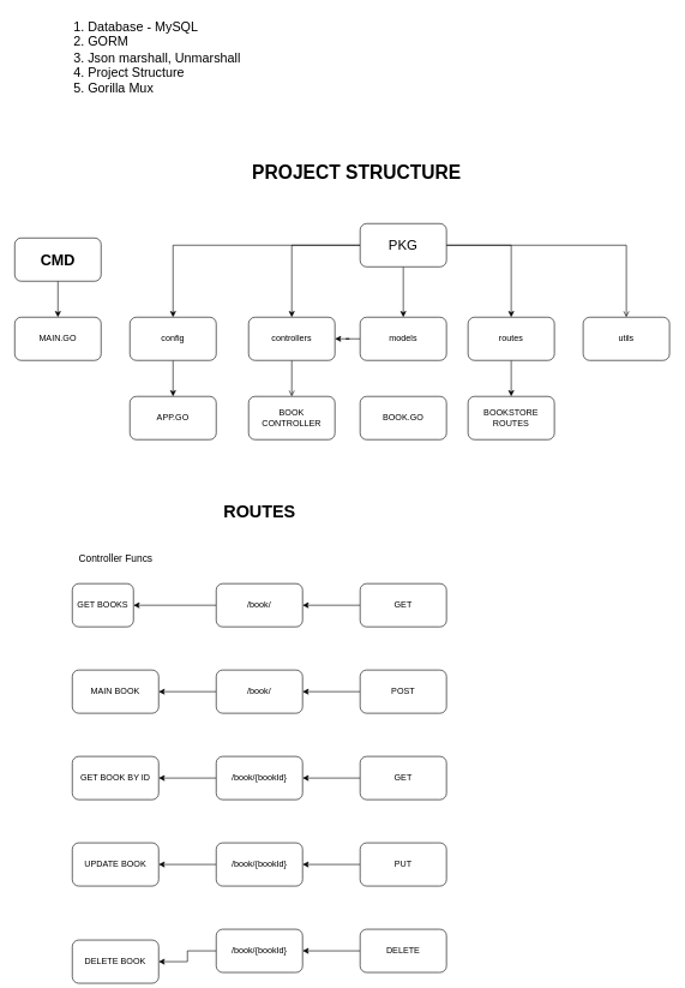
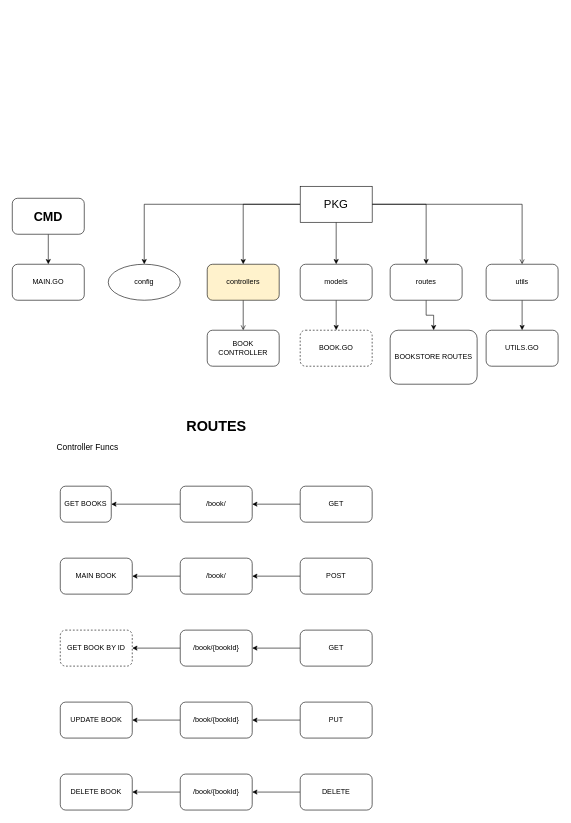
- <mxCell id="29" value="&lt;font style=&quot;font-size: 18px;&quot;&gt;1. Database - MySQL&lt;/font&gt;&lt;div style=&quot;font-size: 18px;&quot;&gt;&lt;font style=&quot;font-size: 18px;&quot;&gt;2. GORM&lt;/font&gt;&lt;/div&gt;&lt;div style=&quot;font-size: 18px;&quot;&gt;&lt;font style=&quot;font-size: 18px;&quot;&gt;3. Json marshall, Unmarshall&lt;/font&gt;&lt;/div&gt;&lt;div style=&quot;font-size: 18px;&quot;&gt;&lt;font style=&quot;font-size: 18px;&quot;&gt;4. Project Structure&lt;/font&gt;&lt;/div&gt;&lt;div style=&quot;font-size: 18px;&quot;&gt;&lt;font style=&quot;font-size: 18px;&quot;&gt;5. Gorilla Mux&lt;/font&gt;&lt;/div&gt;" style="text;html=1;align=left;verticalAlign=middle;resizable=0;points=[];autosize=1;strokeColor=none;fillColor=none;" vertex="1" parent="1"><mxGeometry x="100" y="20" width="260" height="120" as="geometry" /></mxCell>
- <mxCell id="54" value="&lt;b&gt;&lt;font style=&quot;font-size: 26px;&quot;&gt;PROJECT STRUCTURE&lt;/font&gt;&lt;/b&gt;" style="text;html=1;align=center;verticalAlign=middle;resizable=0;points=[];autosize=1;strokeColor=none;fillColor=none;" vertex="1" parent="1"><mxGeometry x="340" y="220" width="310" height="40" as="geometry" /></mxCell>
- <mxCell id="53" value="&lt;font size=&quot;1&quot; style=&quot;&quot;&gt;&lt;span style=&quot;font-size: 19px;&quot;&gt;PKG&lt;/span&gt;&lt;/font&gt;" style="rounded=1;whiteSpace=wrap;html=1;" vertex="1" parent="1"><mxGeometry x="500" y="310" width="120" height="60" as="geometry" /></mxCell>
+ <mxCell id="53" value="&lt;font size=&quot;1&quot; style=&quot;&quot;&gt;&lt;span style=&quot;font-size: 19px;&quot;&gt;PKG&lt;/span&gt;&lt;/font&gt;" style="whiteSpace=wrap;html=1;rounded=0;" vertex="1" parent="1"><mxGeometry x="500" y="310" width="120" height="60" as="geometry" /></mxCell>
- <mxCell id="35" value="config" style="rounded=1;whiteSpace=wrap;html=1;" vertex="1" parent="1"><mxGeometry x="180" y="440" width="120" height="60" as="geometry" /></mxCell>
+ <mxCell id="35" value="config" style="ellipse;whiteSpace=wrap;html=1;" vertex="1" parent="1"><mxGeometry x="180" y="440" width="120" height="60" as="geometry" /></mxCell>
- <mxCell id="38" value="controllers" style="rounded=1;whiteSpace=wrap;html=1;" vertex="1" parent="1"><mxGeometry x="345" y="440" width="120" height="60" as="geometry" /></mxCell>
+ <mxCell id="38" value="controllers" style="rounded=1;whiteSpace=wrap;html=1;fillColor=#fff2cc;" vertex="1" parent="1"><mxGeometry x="345" y="440" width="120" height="60" as="geometry" /></mxCell>
- <mxCell id="40" value="" style="edgeStyle=orthogonalEdgeStyle;rounded=0;orthogonalLoop=1;jettySize=auto;html=1;" edge="1" parent="1" source="41" target="38"><mxGeometry relative="1" as="geometry" /></mxCell>
+ <mxCell id="40" value="" style="edgeStyle=orthogonalEdgeStyle;rounded=0;orthogonalLoop=1;jettySize=auto;html=1;" edge="1" parent="1" source="41" target="39"><mxGeometry relative="1" as="geometry" /></mxCell>
- <mxCell id="34" value="" style="edgeStyle=orthogonalEdgeStyle;rounded=0;orthogonalLoop=1;jettySize=auto;html=1;" edge="1" parent="1" source="35" target="33"><mxGeometry relative="1" as="geometry" /></mxCell>
+ <mxCell id="46" value="" style="edgeStyle=orthogonalEdgeStyle;rounded=0;orthogonalLoop=1;jettySize=auto;html=1;" edge="1" parent="1" source="47" target="45"><mxGeometry relative="1" as="geometry" /></mxCell>
- <mxCell id="33" value="APP.GO" style="rounded=1;whiteSpace=wrap;html=1;" vertex="1" parent="1"><mxGeometry x="180" y="550" width="120" height="60" as="geometry" /></mxCell>
- <mxCell id="39" value="BOOK.GO" style="rounded=1;whiteSpace=wrap;html=1;" vertex="1" parent="1"><mxGeometry x="500" y="550" width="120" height="60" as="geometry" /></mxCell>
+ <mxCell id="39" value="BOOK.GO" style="rounded=1;whiteSpace=wrap;html=1;dashed=1;" vertex="1" parent="1"><mxGeometry x="500" y="550" width="120" height="60" as="geometry" /></mxCell>
- <mxCell id="42" value="BOOKSTORE ROUTES" style="rounded=1;whiteSpace=wrap;html=1;" vertex="1" parent="1"><mxGeometry x="650" y="550" width="120" height="60" as="geometry" /></mxCell>
+ <mxCell id="42" value="BOOKSTORE ROUTES" style="rounded=1;whiteSpace=wrap;html=1;" vertex="1" parent="1"><mxGeometry x="650" y="550" width="145" height="90" as="geometry" /></mxCell>
+ <mxCell id="45" value="UTILS.GO" style="rounded=1;whiteSpace=wrap;html=1;" vertex="1" parent="1"><mxGeometry x="810" y="550" width="120" height="60" as="geometry" /></mxCell>
- <mxCell id="27" value="Controller Funcs" style="text;html=1;align=center;verticalAlign=middle;resizable=0;points=[];autosize=1;strokeColor=none;fillColor=none;fontSize=14;" vertex="1" parent="1"><mxGeometry x="95" y="760" width="130" height="30" as="geometry" /></mxCell>
+ <mxCell id="27" value="Controller Funcs" style="text;html=1;align=center;verticalAlign=middle;resizable=0;points=[];autosize=1;strokeColor=none;fillColor=none;fontSize=14;" vertex="1" parent="1"><mxGeometry x="80" y="730" width="130" height="30" as="geometry" /></mxCell>
- <mxCell id="4" value="GET BOOK BY ID" style="rounded=1;whiteSpace=wrap;html=1;" vertex="1" parent="1"><mxGeometry x="100" y="1050" width="120" height="60" as="geometry" /></mxCell>
+ <mxCell id="4" value="GET BOOK BY ID" style="rounded=1;whiteSpace=wrap;html=1;dashed=1;" vertex="1" parent="1"><mxGeometry x="100" y="1050" width="120" height="60" as="geometry" /></mxCell>
- <mxCell id="2" value="DELETE BOOK" style="rounded=1;whiteSpace=wrap;html=1;" vertex="1" parent="1"><mxGeometry x="100" y="1305" width="120" height="60" as="geometry" /></mxCell>
+ <mxCell id="2" value="DELETE BOOK" style="rounded=1;whiteSpace=wrap;html=1;" vertex="1" parent="1"><mxGeometry x="100" y="1290" width="120" height="60" as="geometry" /></mxCell>
